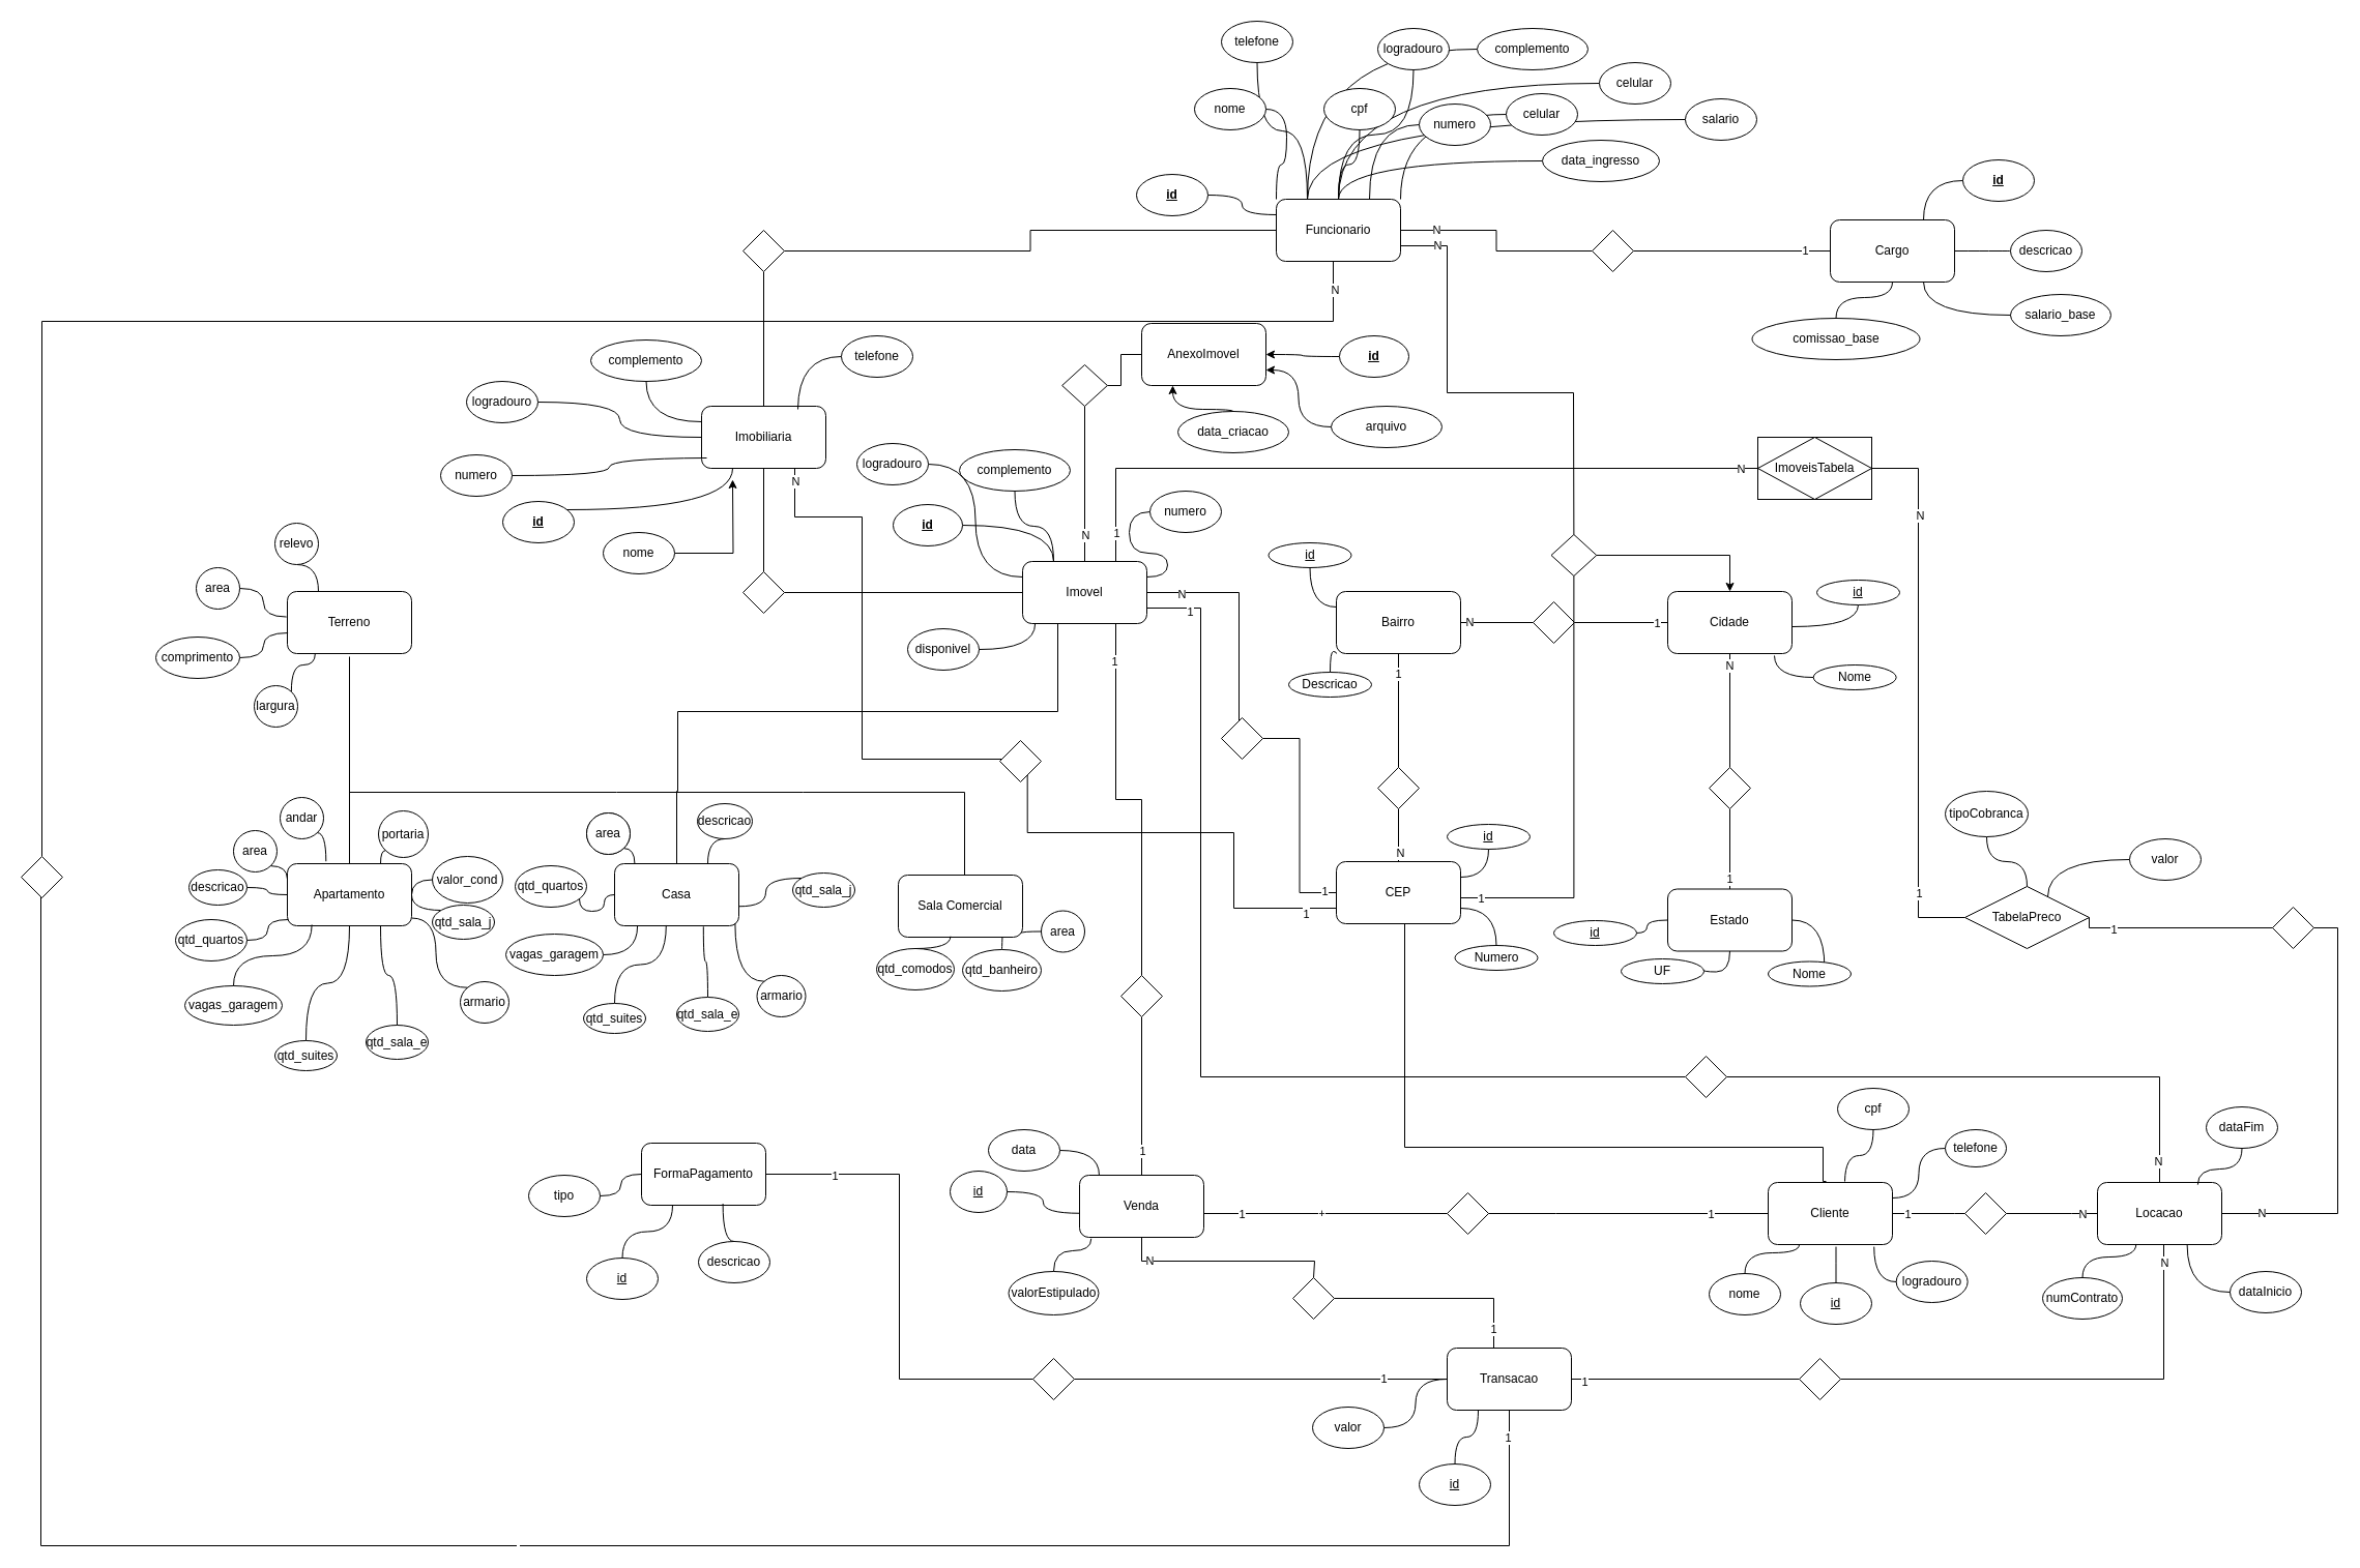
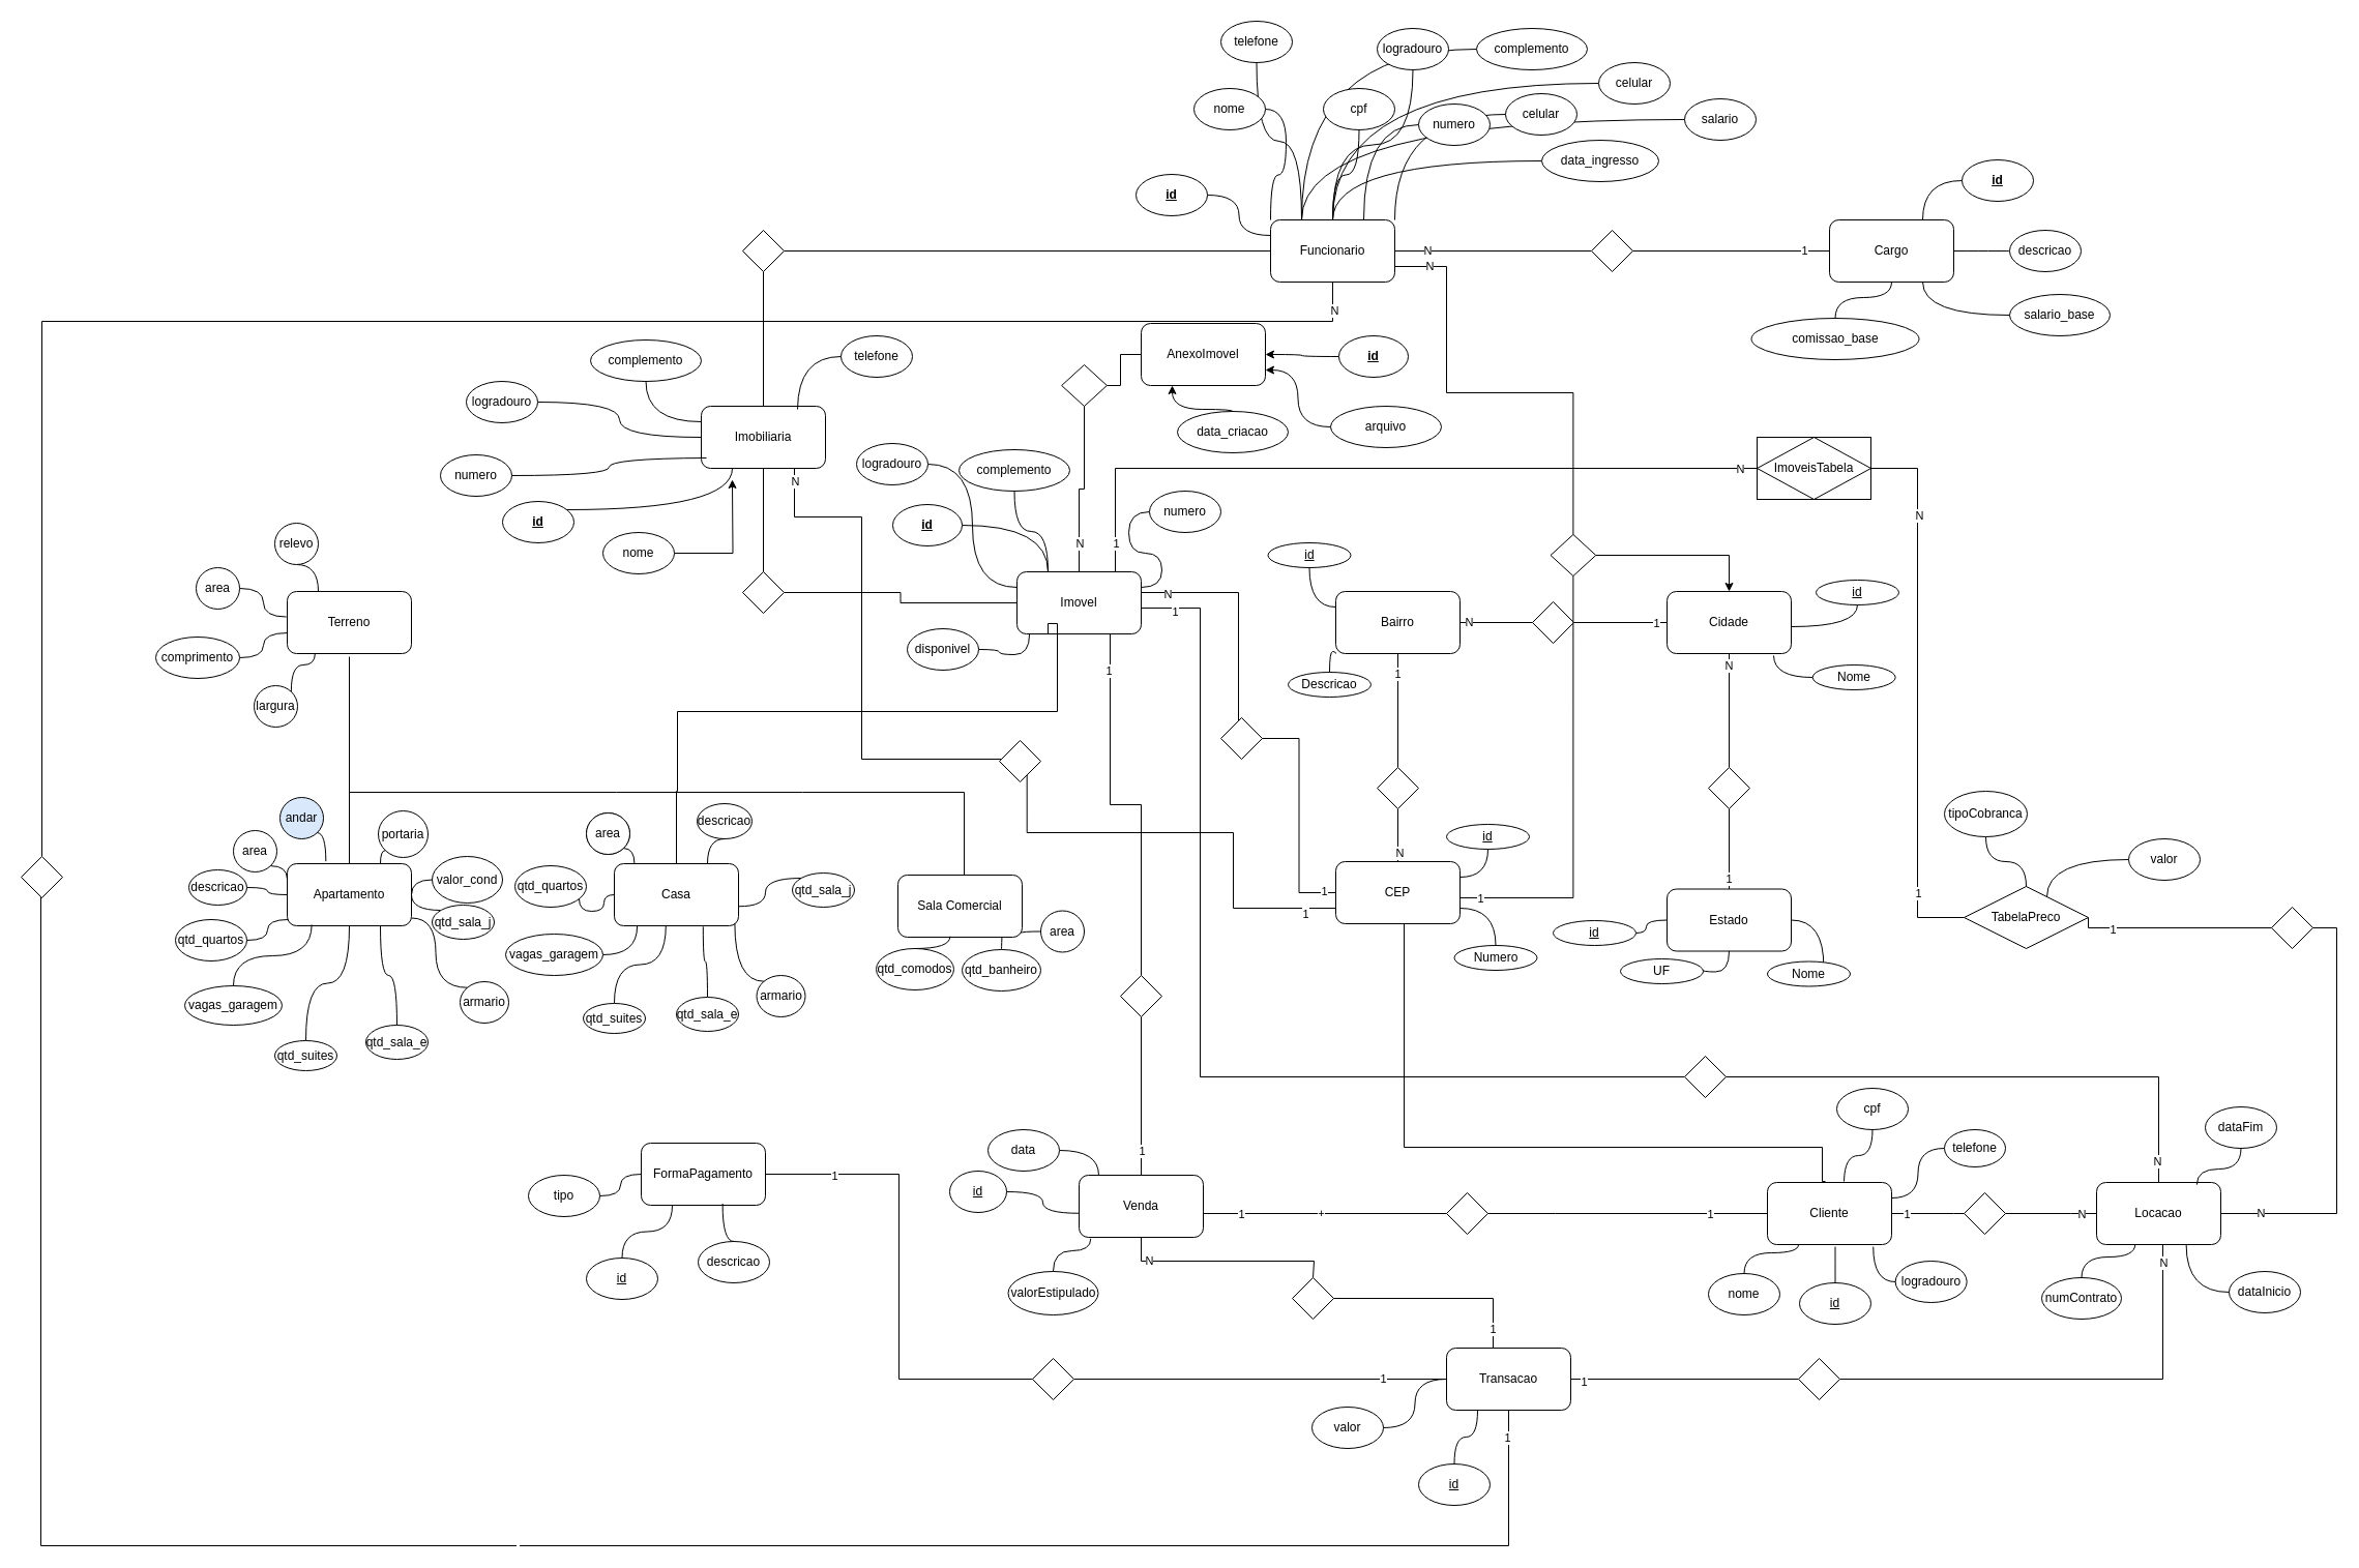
- <mxCell id="70" value="&lt;div&gt;Funcionario&lt;/div&gt;" style="rounded=1;whiteSpace=wrap;html=1;" vertex="1" parent="1"><mxGeometry x="1232" y="192" width="120" height="60" as="geometry" /></mxCell>
+ <mxCell id="70" value="&lt;div&gt;Funcionario&lt;/div&gt;" style="rounded=1;whiteSpace=wrap;html=1;" vertex="1" parent="1"><mxGeometry x="1227" y="212" width="120" height="60" as="geometry" /></mxCell>
- <mxCell id="19" value="Imovel" style="rounded=1;whiteSpace=wrap;html=1;" vertex="1" parent="1"><mxGeometry x="987" y="542" width="120" height="60" as="geometry" /></mxCell>
+ <mxCell id="19" value="Imovel" style="rounded=1;whiteSpace=wrap;html=1;" vertex="1" parent="1"><mxGeometry x="982" y="552" width="120" height="60" as="geometry" /></mxCell>
- <mxCell id="213" value="andar" style="ellipse;whiteSpace=wrap;html=1;align=center;" vertex="1" parent="1"><mxGeometry x="270" y="770" width="42" height="40" as="geometry" /></mxCell>
+ <mxCell id="213" value="andar" style="ellipse;whiteSpace=wrap;html=1;align=center;fillColor=#dae8fc;" vertex="1" parent="1"><mxGeometry x="270" y="770" width="42" height="40" as="geometry" /></mxCell>
